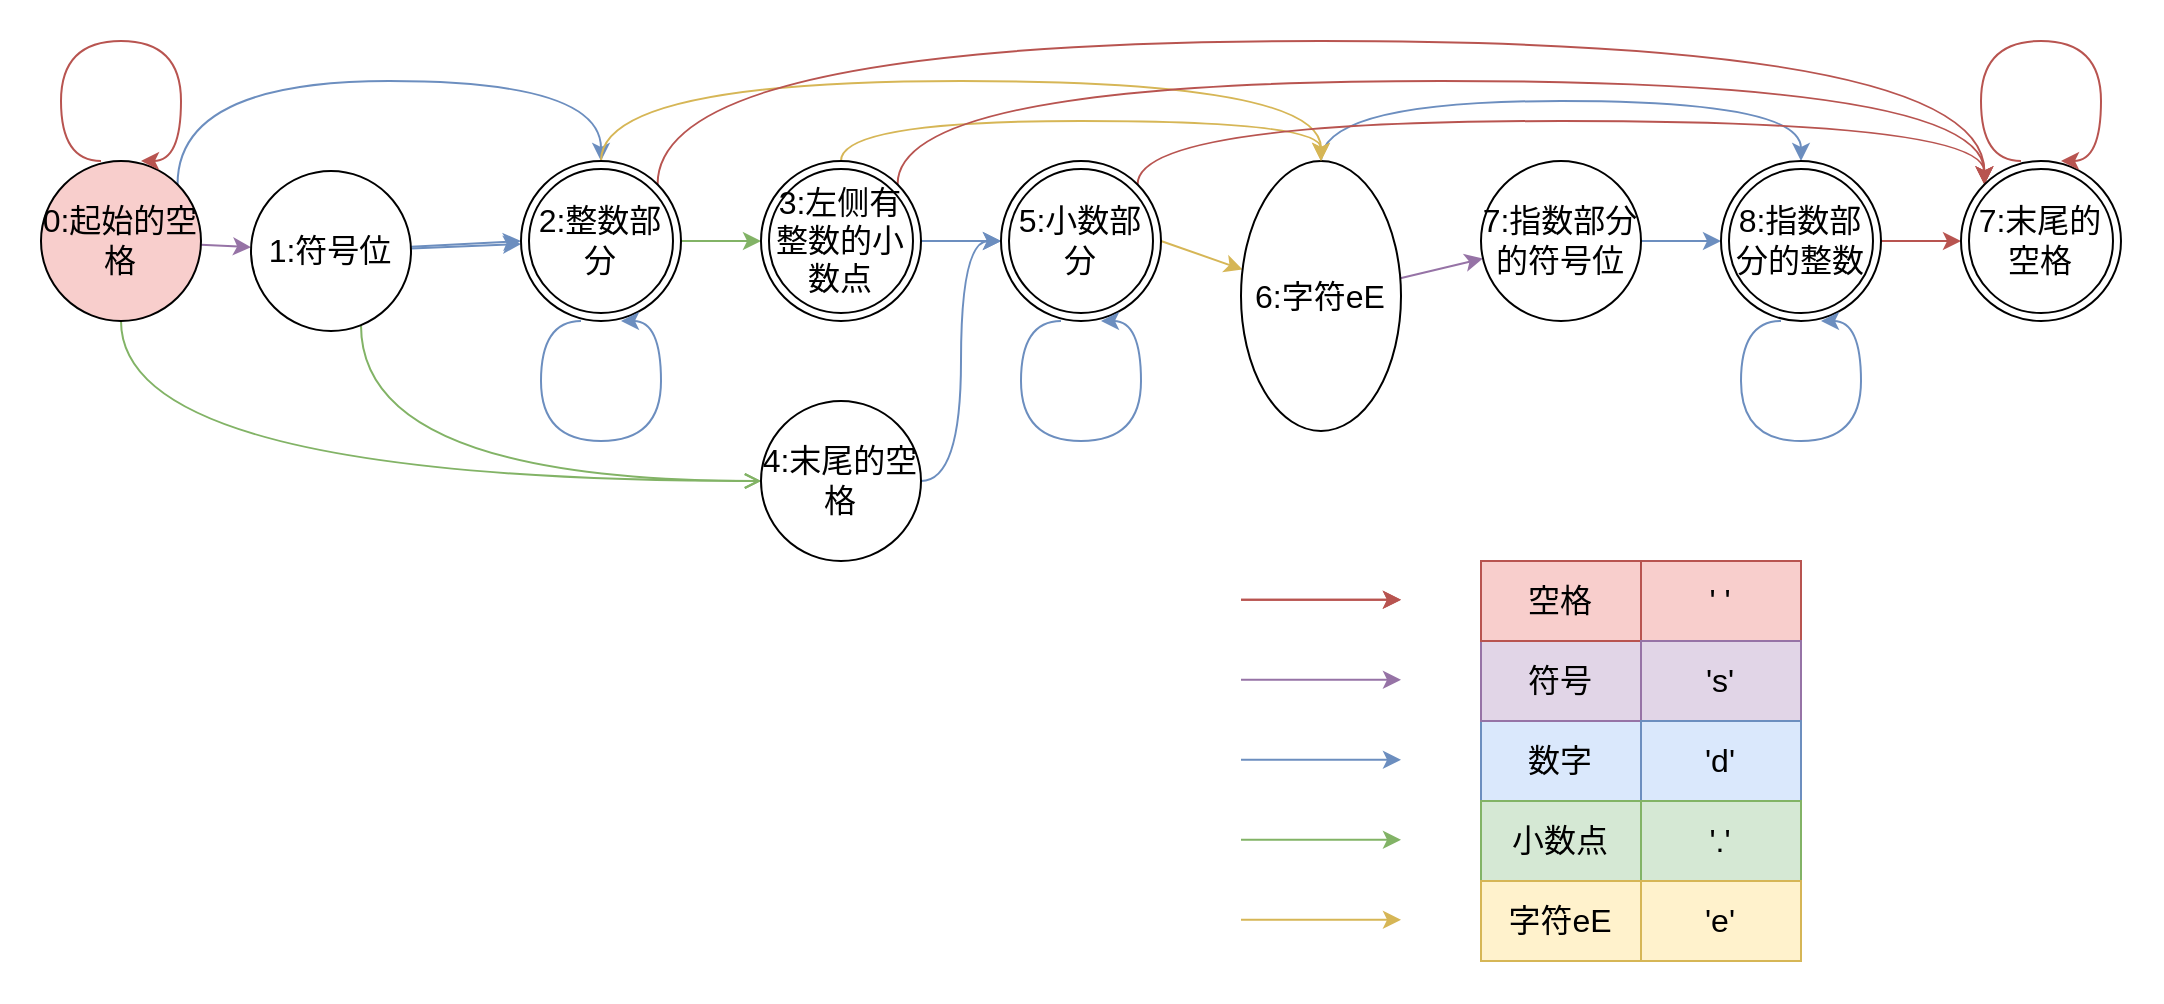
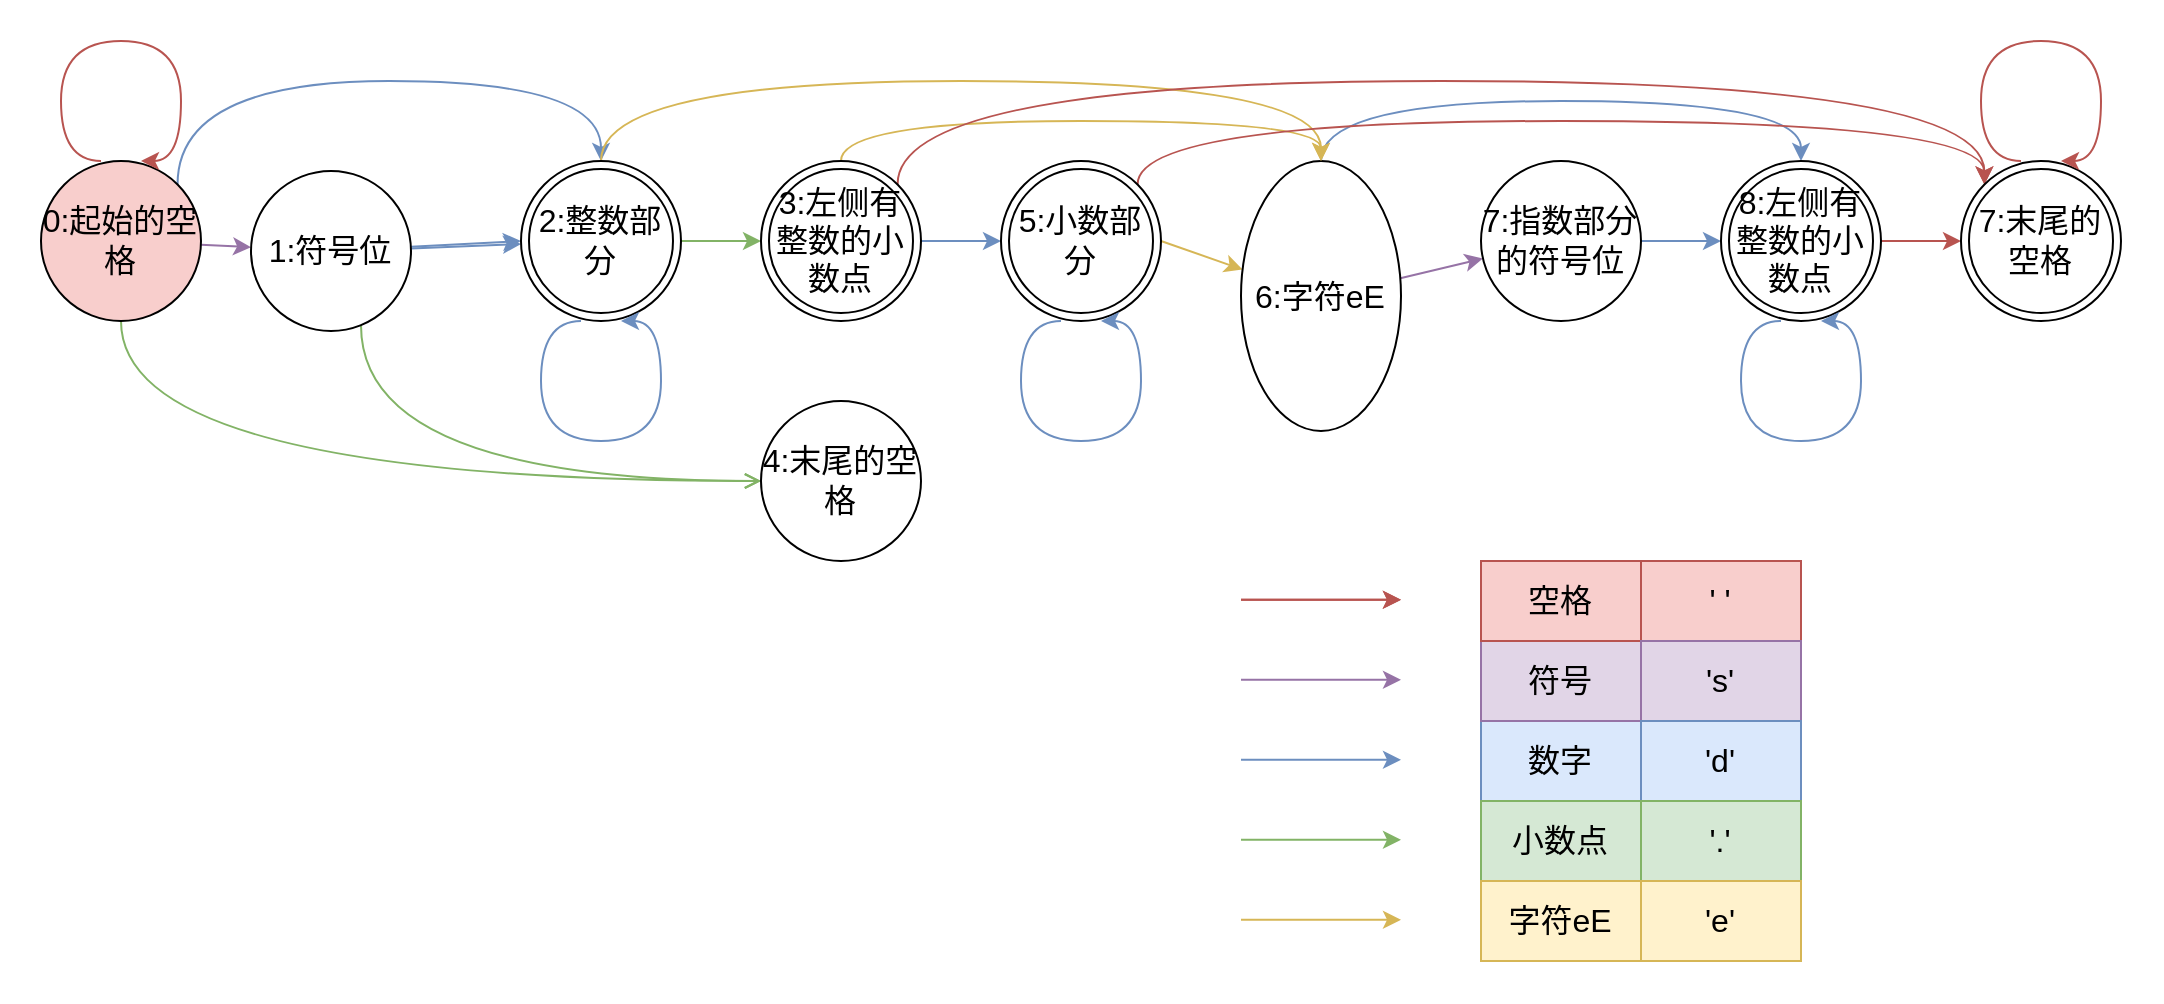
- <mxCell id="42" style="edgeStyle=orthogonalEdgeStyle;html=1;exitX=1;exitY=0;exitDx=0;exitDy=0;curved=1;entryX=0;entryY=0;entryDx=0;entryDy=0;fillColor=#f8cecc;strokeColor=#b85450;" edge="1" parent="1" source="43" target="50"><mxGeometry relative="1" as="geometry"><mxPoint x="850" y="30" as="targetPoint" /><Array as="points"><mxPoint x="328" y="20" /><mxPoint x="992" y="20" /></Array></mxGeometry></mxCell>
- <mxCell id="49" value="8:指数部分的整数" style="ellipse;shape=doubleEllipse;whiteSpace=wrap;html=1;aspect=fixed;fontSize=16;" parent="1" vertex="1"><mxGeometry x="860" y="80" width="80" height="80" as="geometry" /></mxCell>
+ <mxCell id="49" value="8:左侧有整数的小数点" style="ellipse;shape=doubleEllipse;whiteSpace=wrap;html=1;aspect=fixed;fontSize=16;" parent="1" vertex="1"><mxGeometry x="860" y="80" width="80" height="80" as="geometry" /></mxCell>
- <mxCell id="12" style="edgeStyle=orthogonalEdgeStyle;curved=1;jumpStyle=arc;html=1;entryX=0;entryY=0.5;entryDx=0;entryDy=0;fontSize=16;startArrow=none;startFill=0;endArrow=classic;endFill=1;elbow=vertical;fillColor=#dae8fc;strokeColor=#6c8ebf;" parent="1" source="13" target="48" edge="1"><mxGeometry relative="1" as="geometry" /></mxCell>
